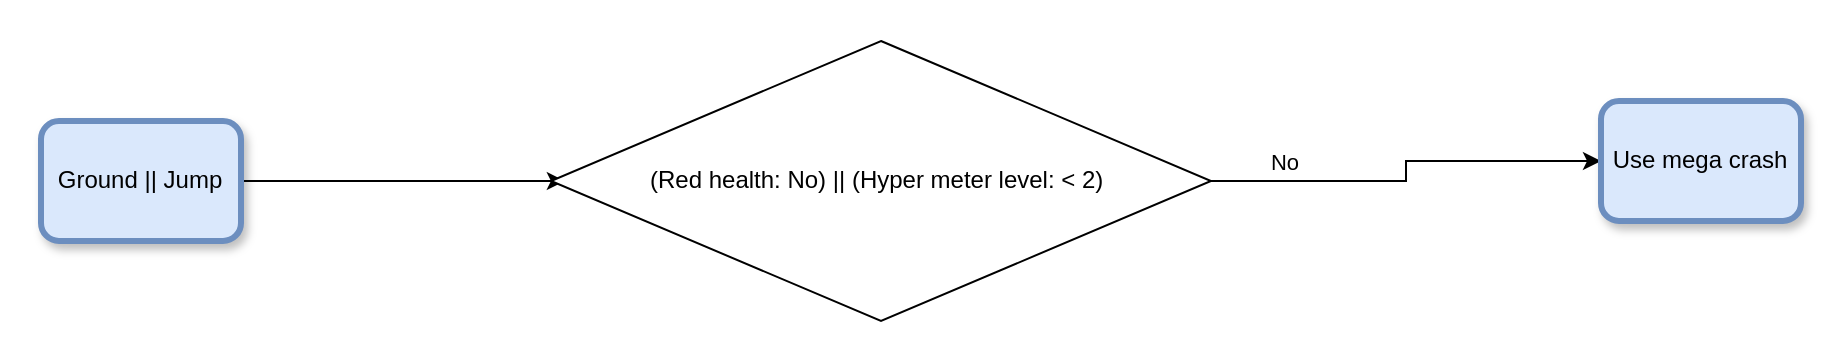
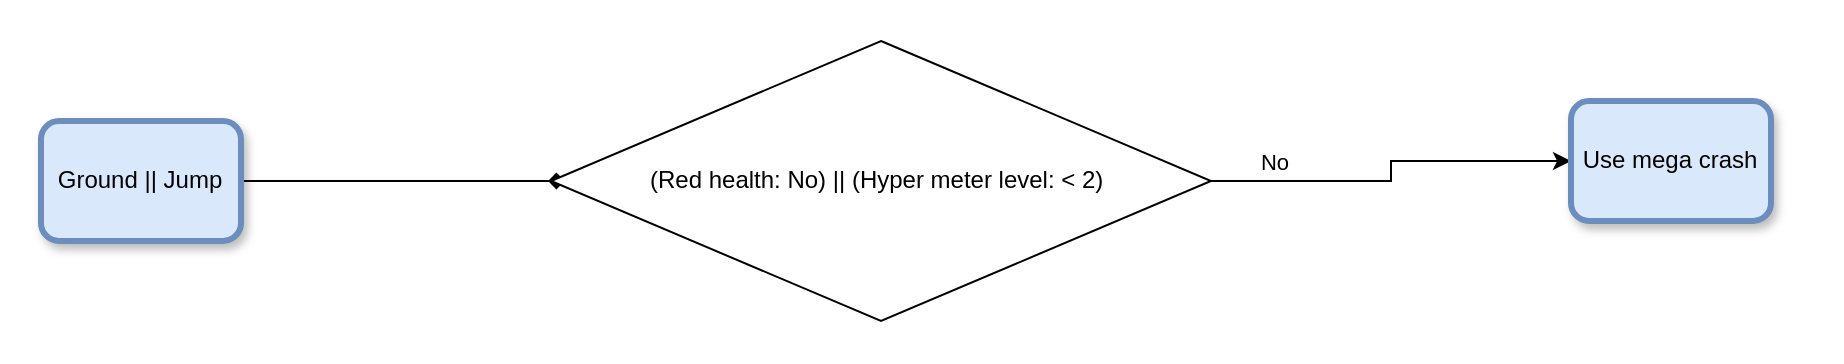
- <mxCell id="7" value="Use mega crash" style="rounded=1;whiteSpace=wrap;html=1;strokeWidth=3;glass=0;shadow=1;sketch=0;fillColor=#dae8fc;strokeColor=#6c8ebf;" parent="1" vertex="1"><mxGeometry x="800" y="50" width="100" height="60" as="geometry" /></mxCell>
+ <mxCell id="7" value="Use mega crash" style="rounded=1;whiteSpace=wrap;html=1;strokeWidth=3;glass=0;shadow=1;sketch=0;fillColor=#dae8fc;strokeColor=#6c8ebf;" parent="1" vertex="1"><mxGeometry x="785" y="50" width="100" height="60" as="geometry" /></mxCell>
- <mxCell id="2" style="edgeStyle=orthogonalEdgeStyle;rounded=0;orthogonalLoop=1;jettySize=auto;html=1;exitX=1;exitY=0.5;exitDx=0;exitDy=0;entryX=0.021;entryY=0.5;entryDx=0;entryDy=0;entryPerimeter=0;" parent="1" source="3" target="6" edge="1"><mxGeometry relative="1" as="geometry" /></mxCell>
+ <mxCell id="2" style="edgeStyle=orthogonalEdgeStyle;rounded=0;orthogonalLoop=1;jettySize=auto;html=1;exitX=1;exitY=0.5;exitDx=0;exitDy=0;entryX=0.021;entryY=0.5;entryDx=0;entryDy=0;entryPerimeter=0;endArrow=diamond;" parent="1" source="3" target="6" edge="1"><mxGeometry relative="1" as="geometry" /></mxCell>
